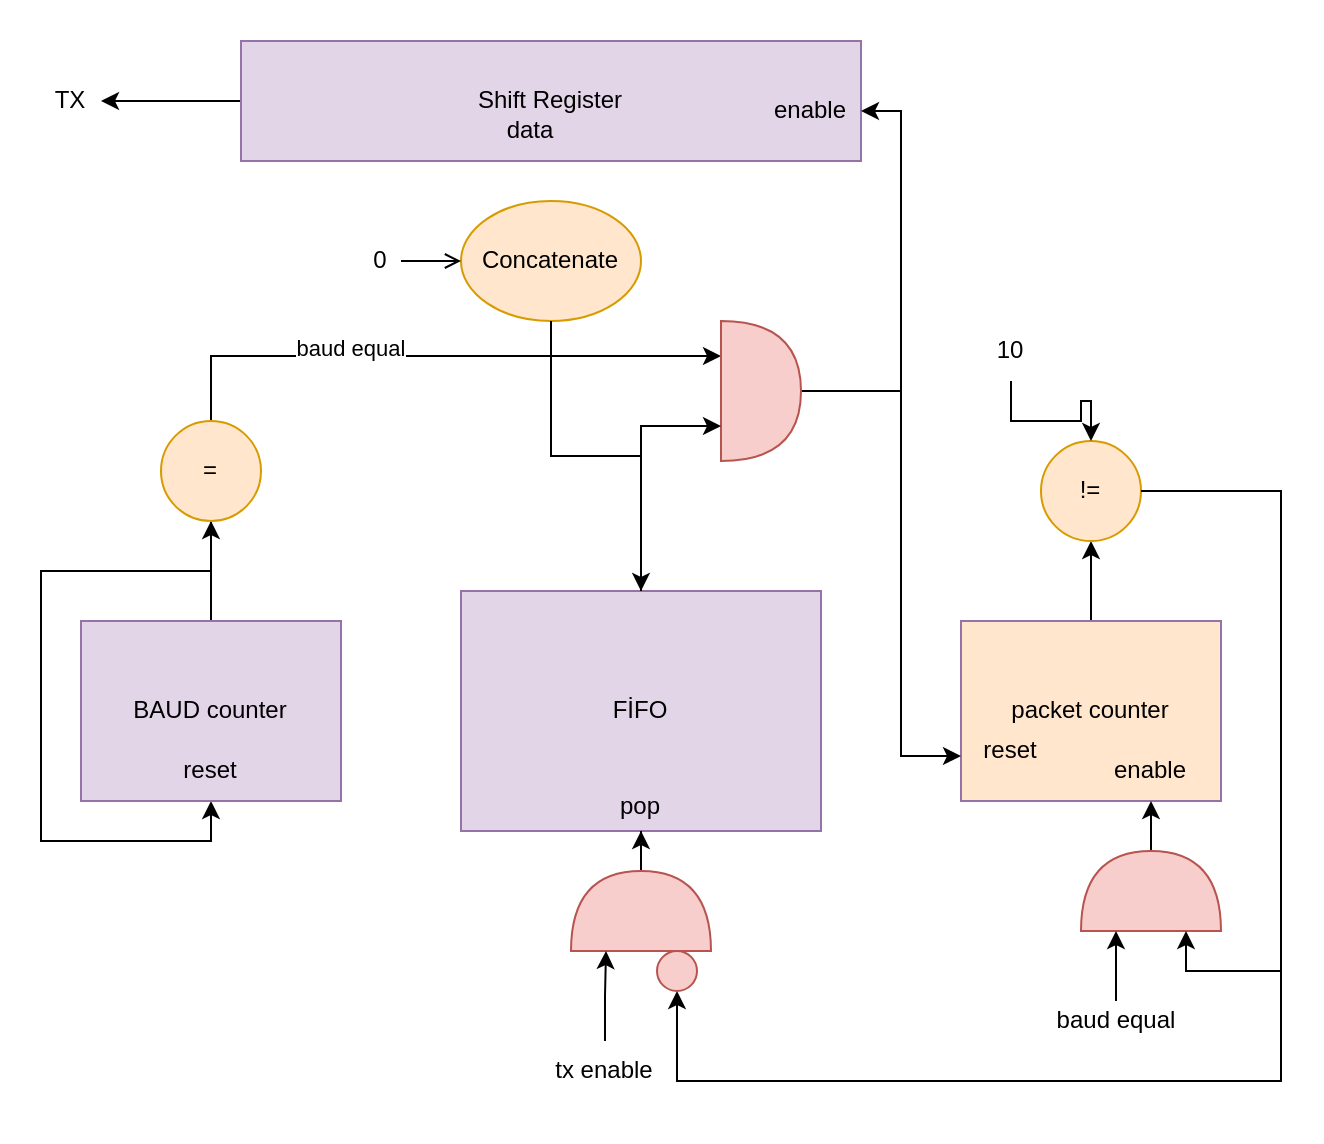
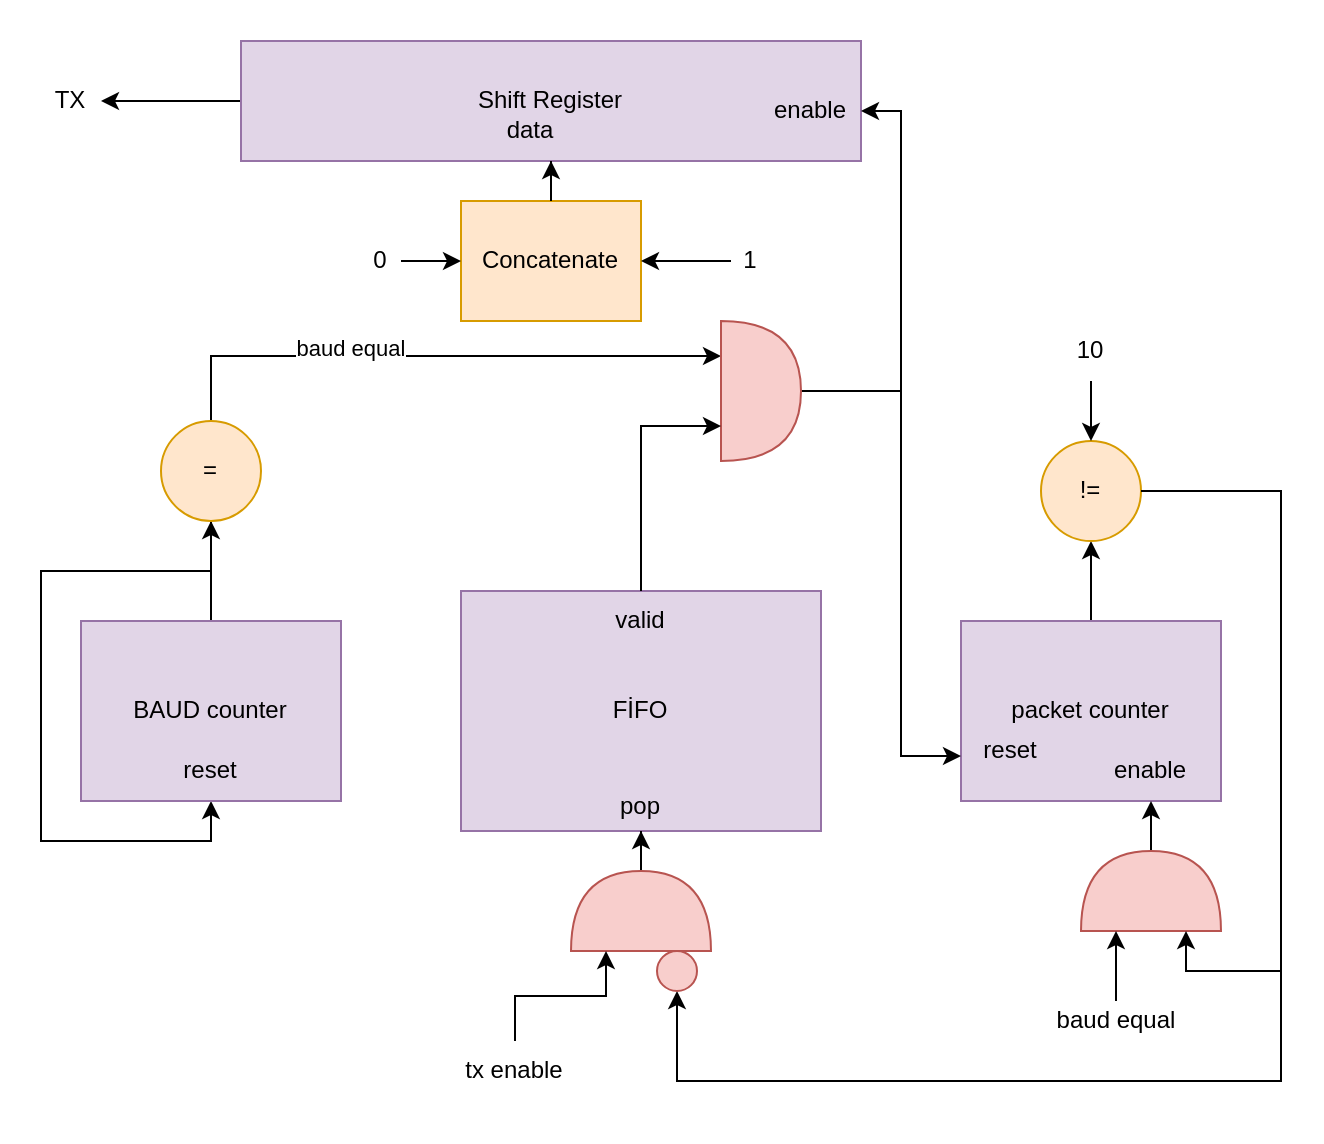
- <mxCell id="42" value="" style="edgeStyle=orthogonalEdgeStyle;rounded=0;orthogonalLoop=1;jettySize=auto;html=1;endArrow=open;" parent="40" source="43" target="41" edge="1"><mxGeometry relative="1" as="geometry" /></mxCell>
+ <mxCell id="42" value="" style="edgeStyle=orthogonalEdgeStyle;rounded=0;orthogonalLoop=1;jettySize=auto;html=1;" parent="40" source="43" target="41" edge="1"><mxGeometry relative="1" as="geometry" /></mxCell>
- <mxCell id="41" value="Concatenate" style="ellipse;whiteSpace=wrap;html=1;fillColor=#ffe6cc;strokeColor=#d79b00;" parent="40" vertex="1"><mxGeometry x="50" width="90" height="60" as="geometry" /></mxCell>
+ <mxCell id="41" value="Concatenate" style="whiteSpace=wrap;html=1;fillColor=#ffe6cc;strokeColor=#d79b00;rounded=0;" parent="40" vertex="1"><mxGeometry x="50" width="90" height="60" as="geometry" /></mxCell>
+ <mxCell id="44" value="" style="edgeStyle=orthogonalEdgeStyle;rounded=0;orthogonalLoop=1;jettySize=auto;html=1;" parent="40" source="45" target="41" edge="1"><mxGeometry relative="1" as="geometry" /></mxCell>
+ <mxCell id="45" value="1" style="text;html=1;align=center;verticalAlign=middle;whiteSpace=wrap;rounded=0;" parent="40" vertex="1"><mxGeometry x="185" y="15" width="20" height="30" as="geometry" /></mxCell>
- <mxCell id="18" value="10" style="text;html=1;align=center;verticalAlign=middle;whiteSpace=wrap;rounded=0;" parent="1" vertex="1"><mxGeometry x="490" y="160" width="30" height="30" as="geometry" /></mxCell>
+ <mxCell id="18" value="10" style="text;html=1;align=center;verticalAlign=middle;whiteSpace=wrap;rounded=0;" parent="1" vertex="1"><mxGeometry x="530" y="160" width="30" height="30" as="geometry" /></mxCell>
- <mxCell id="46" value="" style="edgeStyle=orthogonalEdgeStyle;rounded=0;orthogonalLoop=1;jettySize=auto;html=1;" edge="1" parent="1" source="41" target="4"><mxGeometry relative="1" as="geometry" /></mxCell>
+ <mxCell id="46" value="" style="edgeStyle=orthogonalEdgeStyle;rounded=0;orthogonalLoop=1;jettySize=auto;html=1;" edge="1" parent="1" source="41" target="3"><mxGeometry relative="1" as="geometry" /></mxCell>
+ <mxCell id="29" value="valid" style="text;html=1;align=center;verticalAlign=middle;whiteSpace=wrap;rounded=0;" parent="1" vertex="1"><mxGeometry x="295" y="295" width="50" height="30" as="geometry" /></mxCell>
- <mxCell id="15" value="packet counter" style="rounded=0;whiteSpace=wrap;html=1;fillColor=#ffe6cc;strokeColor=#9673a6;" parent="1" vertex="1"><mxGeometry x="480" y="310" width="130" height="90" as="geometry" /></mxCell>
+ <mxCell id="15" value="packet counter" style="rounded=0;whiteSpace=wrap;html=1;fillColor=#e1d5e7;strokeColor=#9673a6;" parent="1" vertex="1"><mxGeometry x="480" y="310" width="130" height="90" as="geometry" /></mxCell>
- <mxCell id="36" value="tx enable" style="text;html=1;align=center;verticalAlign=middle;whiteSpace=wrap;rounded=0;" parent="1" vertex="1"><mxGeometry x="272" y="520" width="60" height="30" as="geometry" /></mxCell>
+ <mxCell id="36" value="tx enable" style="text;html=1;align=center;verticalAlign=middle;whiteSpace=wrap;rounded=0;" parent="1" vertex="1"><mxGeometry x="227" y="520" width="60" height="30" as="geometry" /></mxCell>
